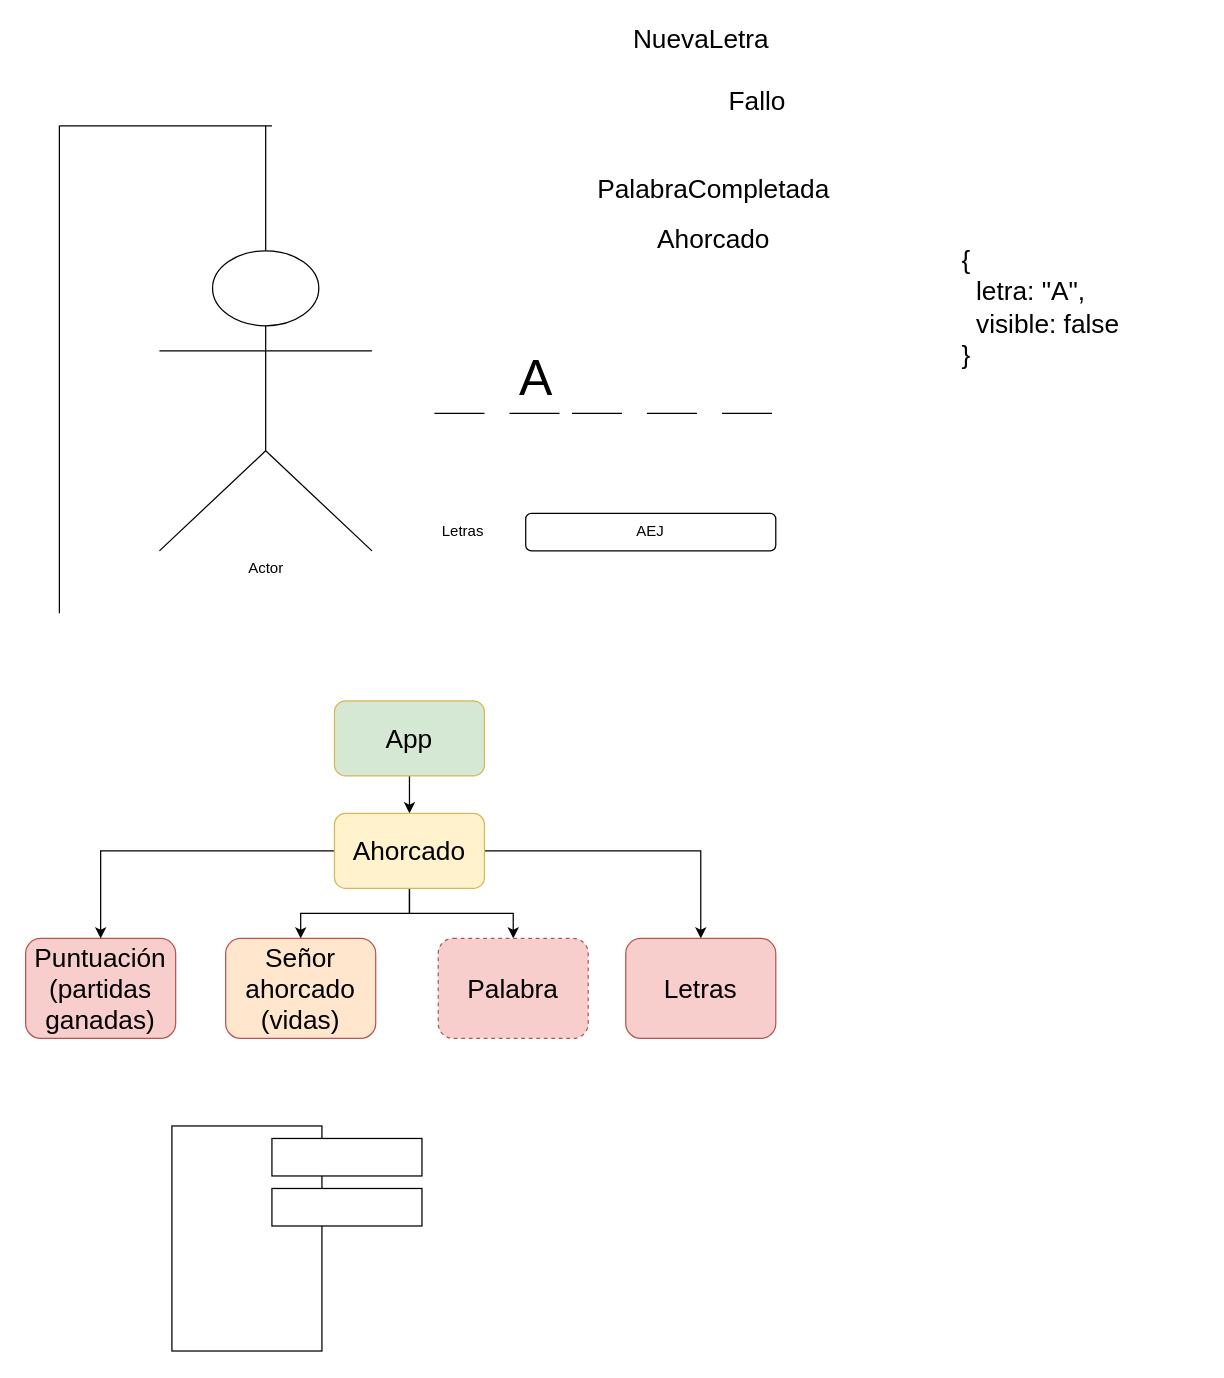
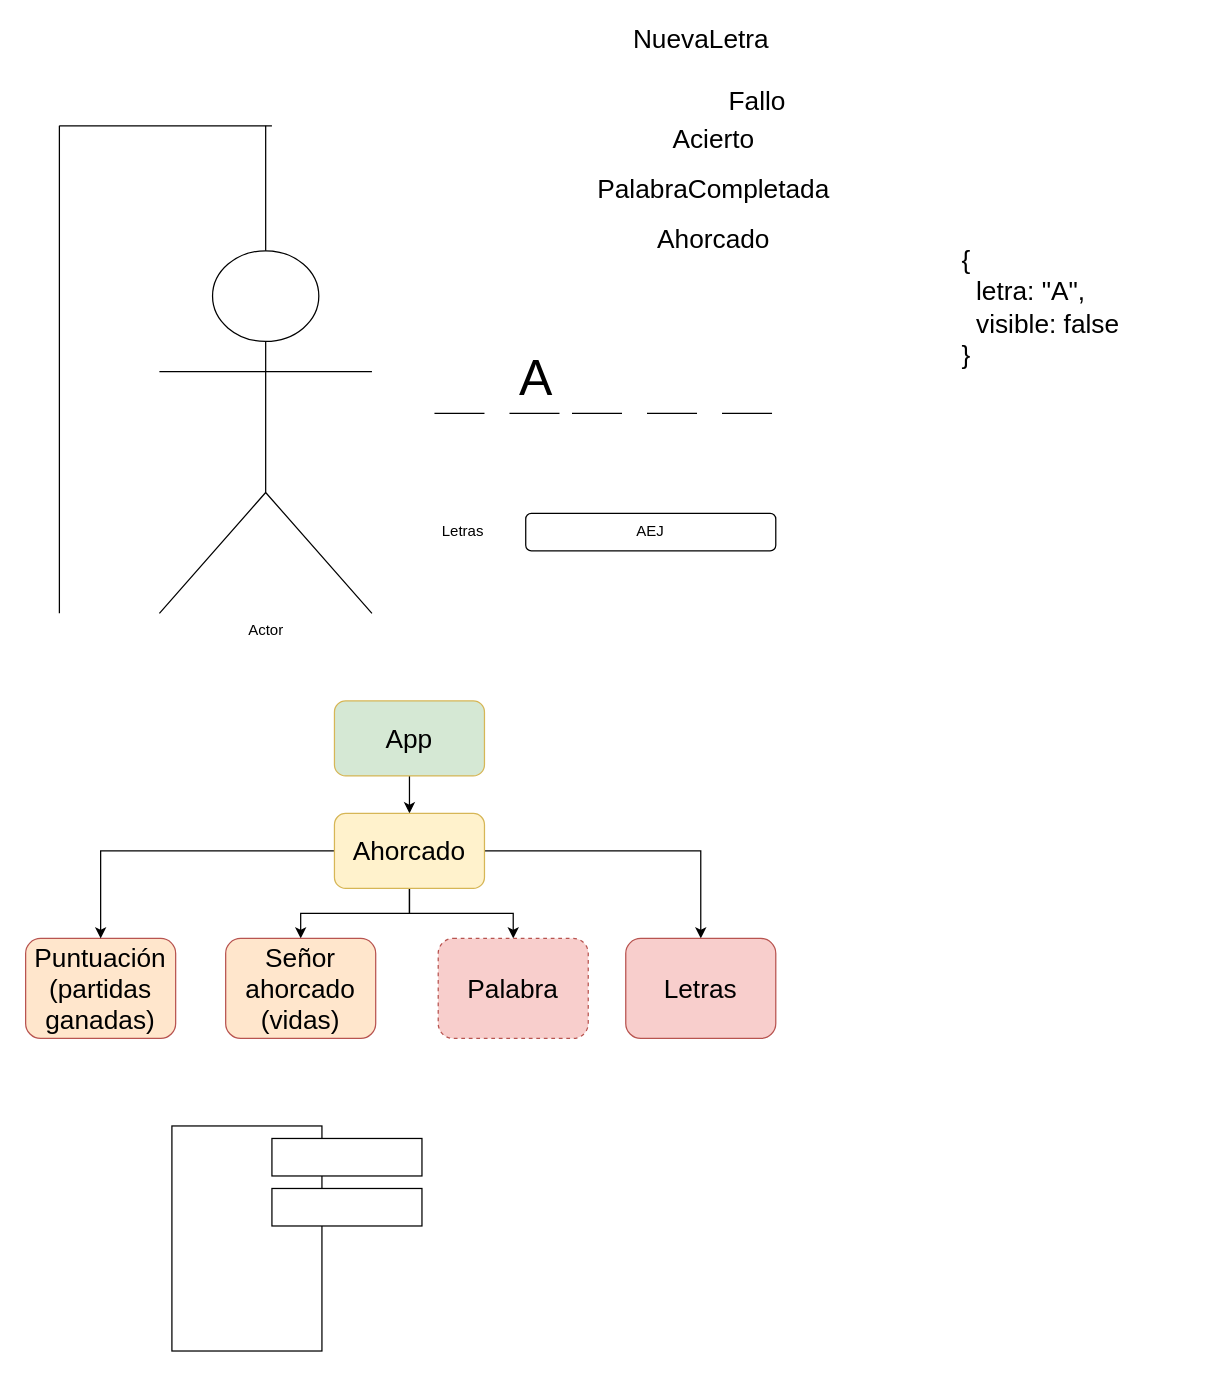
+ <mxCell id="30" value="Acierto" style="text;html=1;strokeColor=none;fillColor=none;align=center;verticalAlign=middle;whiteSpace=wrap;rounded=0;fontSize=21;" parent="1" vertex="1"><mxGeometry x="487" y="100" width="167" height="20" as="geometry" /></mxCell>
- <mxCell id="2" value="Actor" style="shape=umlActor;verticalLabelPosition=bottom;labelBackgroundColor=#ffffff;verticalAlign=top;html=1;outlineConnect=0;" parent="1" vertex="1"><mxGeometry x="127" y="200" width="170" height="240" as="geometry" /></mxCell>
+ <mxCell id="2" value="Actor" style="shape=umlActor;verticalLabelPosition=bottom;labelBackgroundColor=#ffffff;verticalAlign=top;html=1;outlineConnect=0;" parent="1" vertex="1"><mxGeometry x="127" y="200" width="170" height="290" as="geometry" /></mxCell>
- <mxCell id="16" value="Puntuación (partidas ganadas)" style="rounded=1;whiteSpace=wrap;html=1;fontSize=21;fillColor=#f8cecc;strokeColor=#b85450;" parent="1" vertex="1"><mxGeometry x="20" y="750" width="120" height="80" as="geometry" /></mxCell>
+ <mxCell id="16" value="Puntuación (partidas ganadas)" style="rounded=1;whiteSpace=wrap;html=1;fontSize=21;fillColor=#ffe6cc;strokeColor=#b85450;" parent="1" vertex="1"><mxGeometry x="20" y="750" width="120" height="80" as="geometry" /></mxCell>
